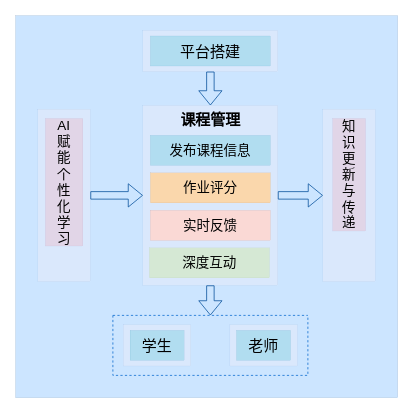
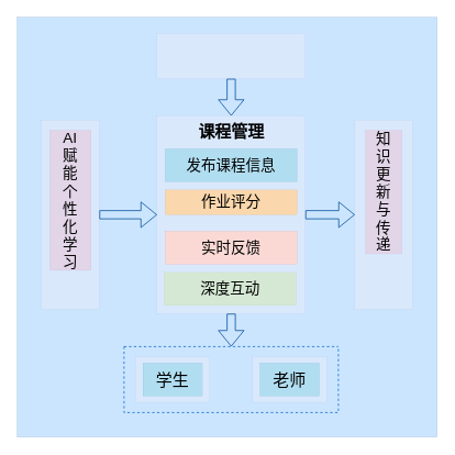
- <mxCell id="25" value="&lt;font style=&quot;font-size: 20px;&quot;&gt;平台搭建&lt;/font&gt;" style="rounded=0;whiteSpace=wrap;html=1;fillColor=#b1ddf0;strokeColor=#10739e;strokeWidth=0;" vertex="1" parent="1"><mxGeometry x="200" y="47.5" width="160" height="40" as="geometry" /></mxCell>
- <mxCell id="5" value="&lt;span style=&quot;font-size: 18px;&quot;&gt;作业评分&lt;/span&gt;" style="rounded=0;whiteSpace=wrap;html=1;fillColor=#fad7ac;strokeColor=#b46504;strokeWidth=0;align=center;" parent="1" vertex="1"><mxGeometry x="200" y="230" width="160" height="40" as="geometry" /></mxCell>
+ <mxCell id="5" value="&lt;span style=&quot;font-size: 18px;&quot;&gt;作业评分&lt;/span&gt;" style="rounded=0;whiteSpace=wrap;html=1;fillColor=#fad7ac;strokeColor=#b46504;strokeWidth=0;align=center;" parent="1" vertex="1"><mxGeometry x="200" y="230" width="160" height="30" as="geometry" /></mxCell>
